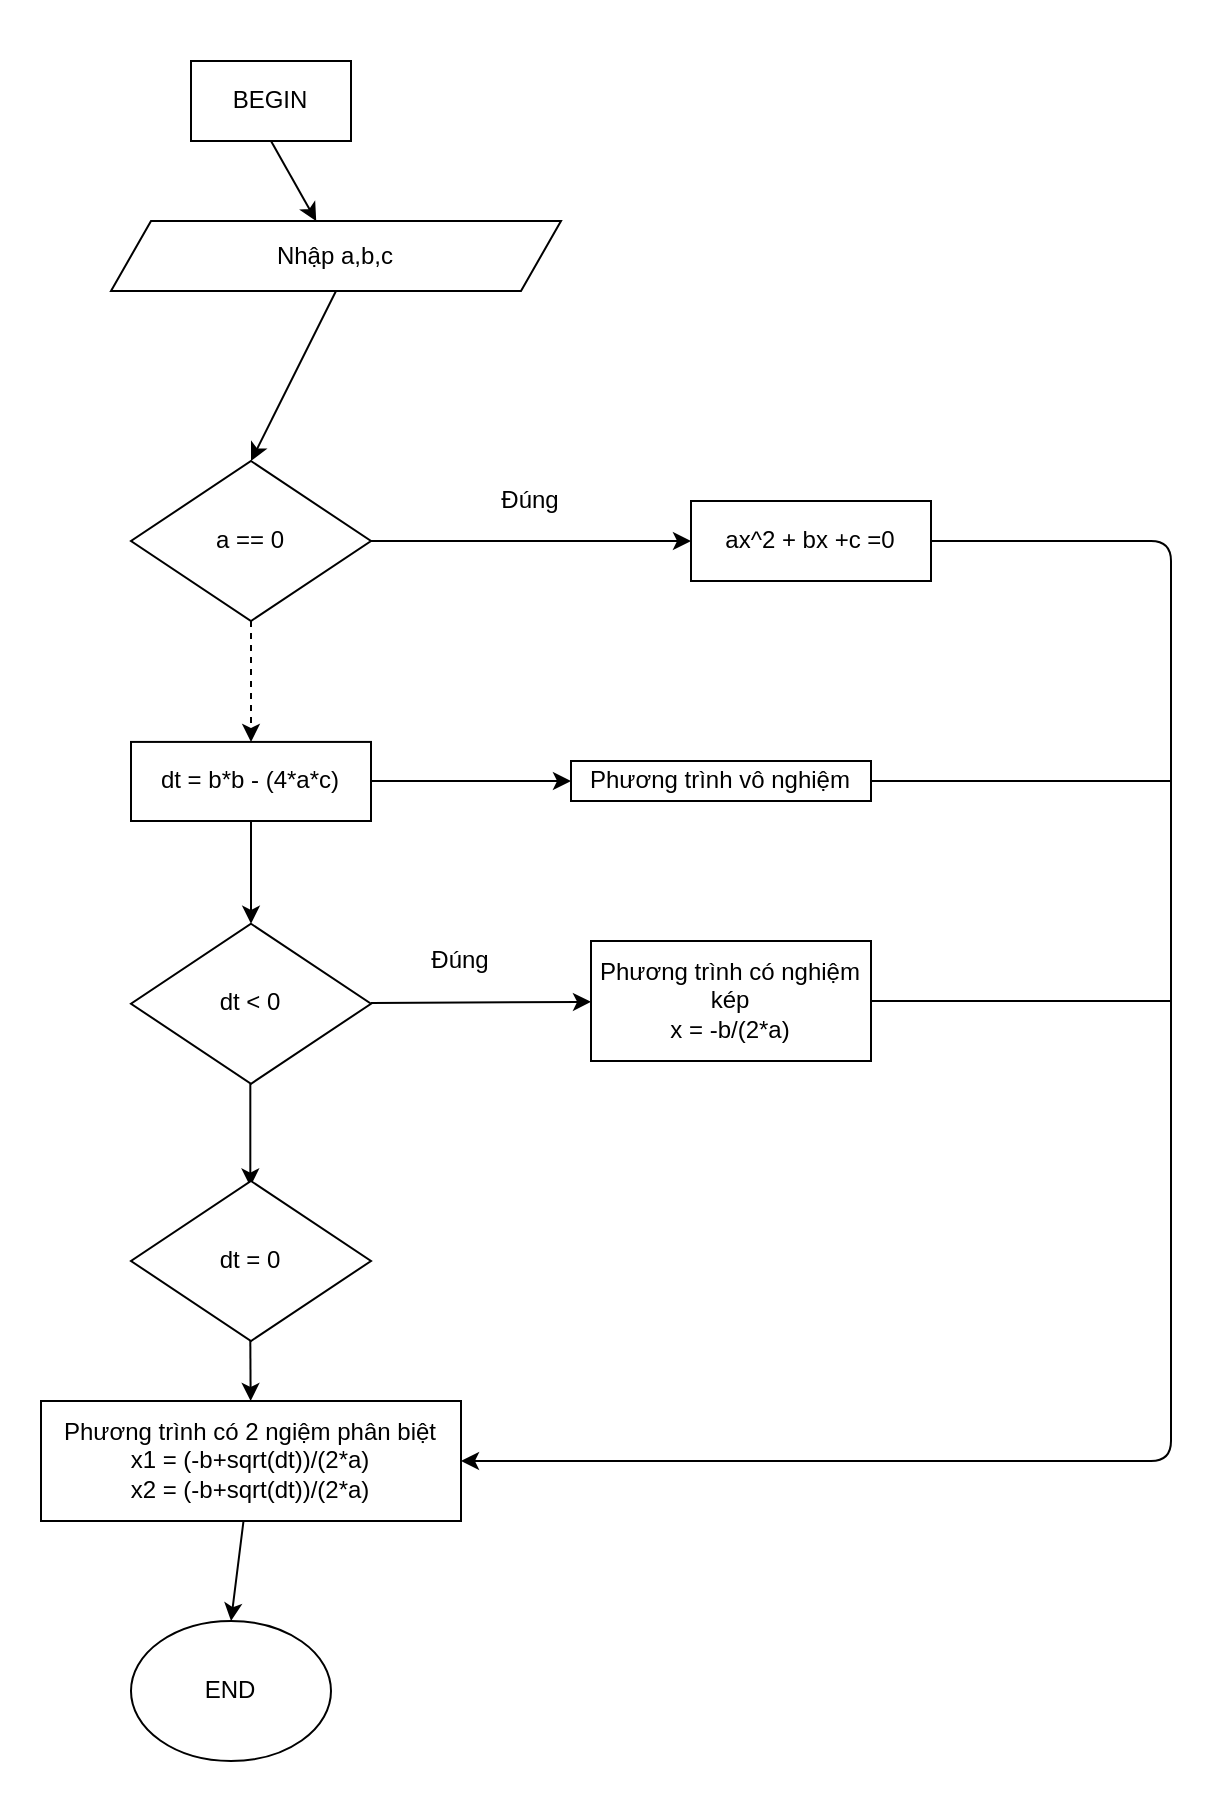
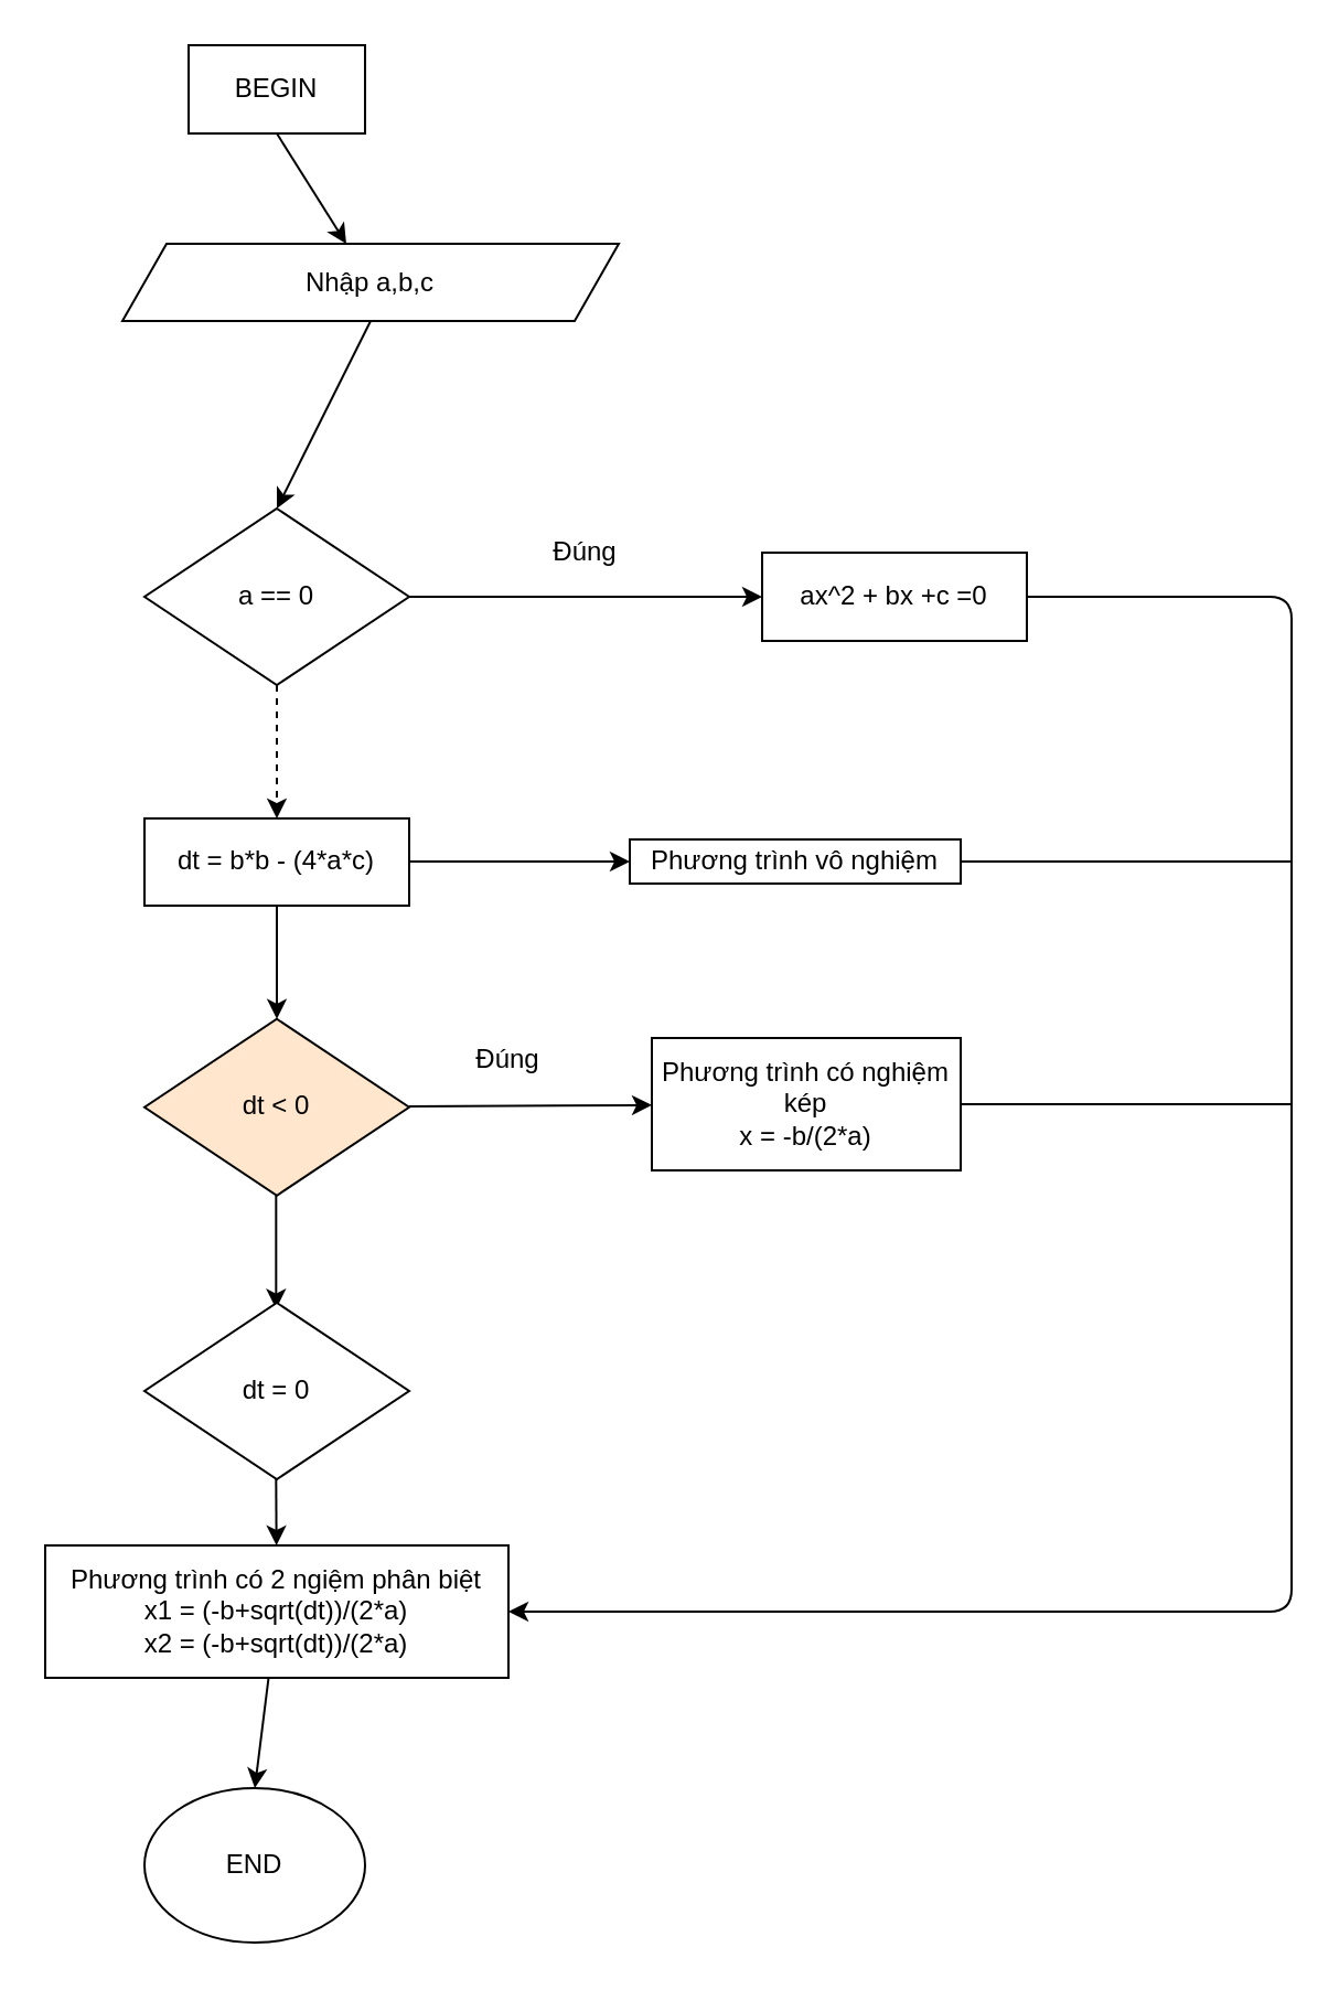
- <mxCell id="2" value="BEGIN" style="rounded=0;whiteSpace=wrap;html=1;" parent="1" vertex="1"><mxGeometry x="95" y="30" width="80" height="40" as="geometry" /></mxCell>
+ <mxCell id="2" value="BEGIN" style="rounded=0;whiteSpace=wrap;html=1;" parent="1" vertex="1"><mxGeometry x="85" y="20" width="80" height="40" as="geometry" /></mxCell>
- <mxCell id="12" value="dt &amp;lt; 0" style="rhombus;whiteSpace=wrap;html=1;" parent="1" vertex="1"><mxGeometry x="65" y="461.38" width="120" height="80" as="geometry" /></mxCell>
+ <mxCell id="12" value="dt &amp;lt; 0" style="rhombus;whiteSpace=wrap;html=1;fillColor=#ffe6cc;" parent="1" vertex="1"><mxGeometry x="65" y="461.38" width="120" height="80" as="geometry" /></mxCell>
